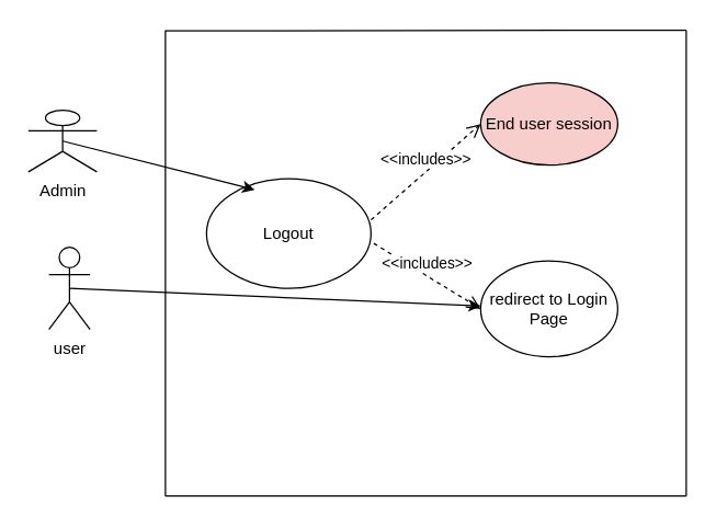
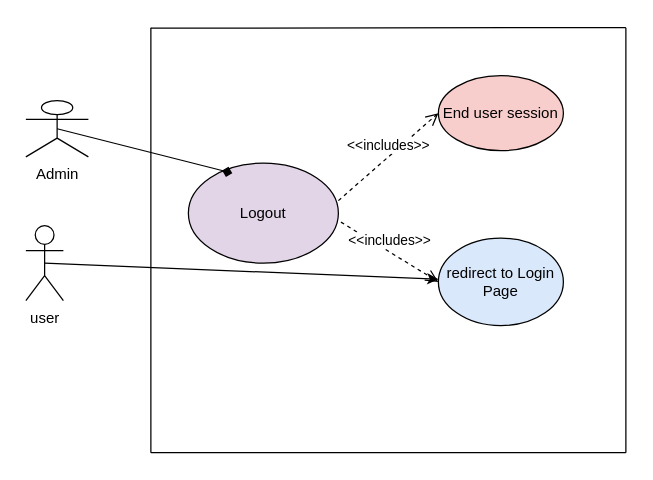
- <mxCell id="15" value="" style="endArrow=classic;html=1;rounded=0;exitX=0.5;exitY=0.5;exitDx=0;exitDy=0;exitPerimeter=0;entryX=0.293;entryY=0.1;entryDx=0;entryDy=0;entryPerimeter=0;" edge="1" parent="1" source="14" target="11"><mxGeometry width="50" height="50" relative="1" as="geometry"><mxPoint x="340" y="260" as="sourcePoint" /><mxPoint x="390" y="210" as="targetPoint" /></mxGeometry></mxCell>
+ <mxCell id="15" value="" style="endArrow=diamond;html=1;rounded=0;exitX=0.5;exitY=0.5;exitDx=0;exitDy=0;exitPerimeter=0;entryX=0.293;entryY=0.1;entryDx=0;entryDy=0;entryPerimeter=0;" edge="1" parent="1" source="14" target="11"><mxGeometry width="50" height="50" relative="1" as="geometry"><mxPoint x="340" y="260" as="sourcePoint" /><mxPoint x="390" y="210" as="targetPoint" /></mxGeometry></mxCell>
- <mxCell id="11" value="Logout" style="ellipse;whiteSpace=wrap;html=1;" parent="4" vertex="1"><mxGeometry x="30" y="110.0" width="120" height="80" as="geometry" /></mxCell>
+ <mxCell id="11" value="Logout" style="ellipse;whiteSpace=wrap;html=1;fillColor=#e1d5e7;" parent="4" vertex="1"><mxGeometry x="30" y="110.0" width="120" height="80" as="geometry" /></mxCell>
- <mxCell id="2" value="user" style="shape=umlActor;verticalLabelPosition=bottom;verticalAlign=top;html=1;outlineConnect=0;" parent="1" vertex="1"><mxGeometry x="35" y="180" width="30" height="60" as="geometry" /></mxCell>
+ <mxCell id="2" value="user" style="shape=umlActor;verticalLabelPosition=bottom;verticalAlign=top;html=1;outlineConnect=0;" parent="1" vertex="1"><mxGeometry x="20" y="180" width="30" height="60" as="geometry" /></mxCell>
- <mxCell id="10" value="redirect to Login Page" style="ellipse;whiteSpace=wrap;html=1;" parent="4" vertex="1"><mxGeometry x="230" y="170.0" width="100" height="70" as="geometry" /></mxCell>
+ <mxCell id="10" value="redirect to Login Page" style="ellipse;whiteSpace=wrap;html=1;fillColor=#dae8fc;" parent="4" vertex="1"><mxGeometry x="230" y="170.0" width="100" height="70" as="geometry" /></mxCell>
